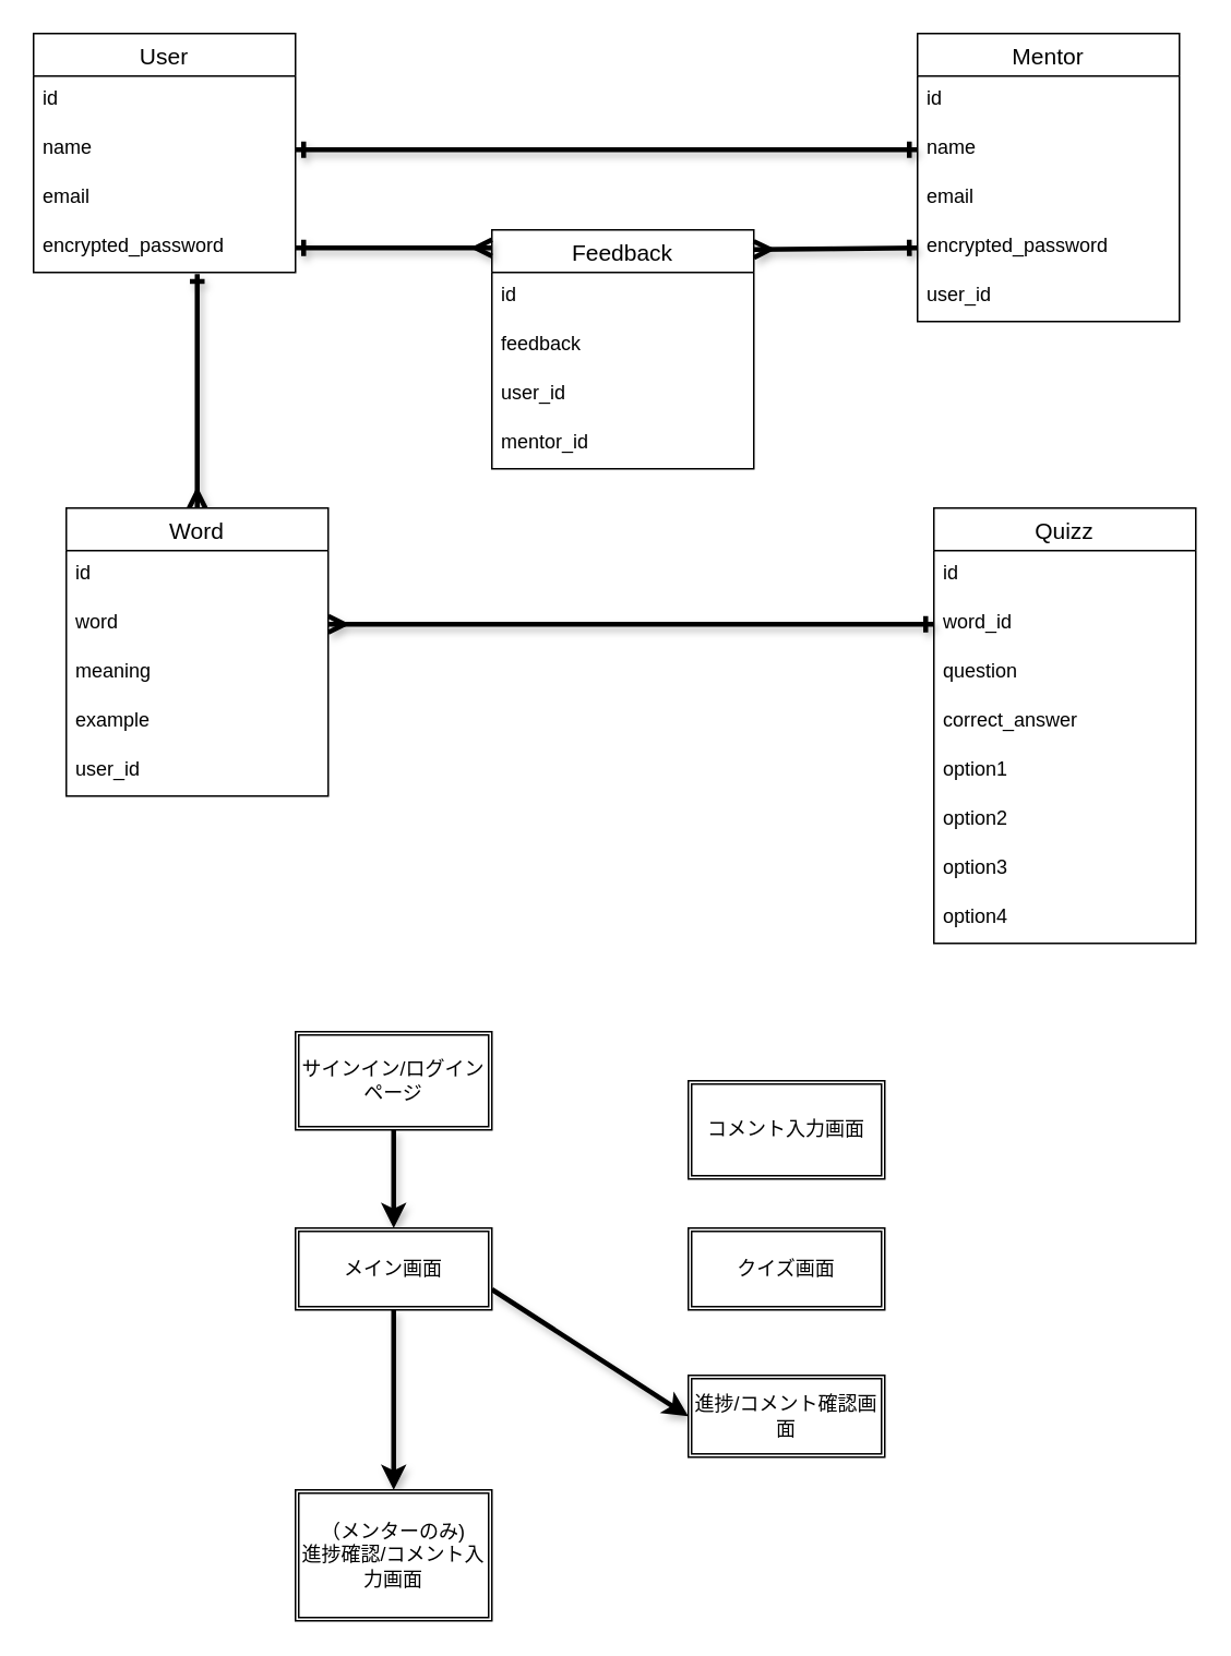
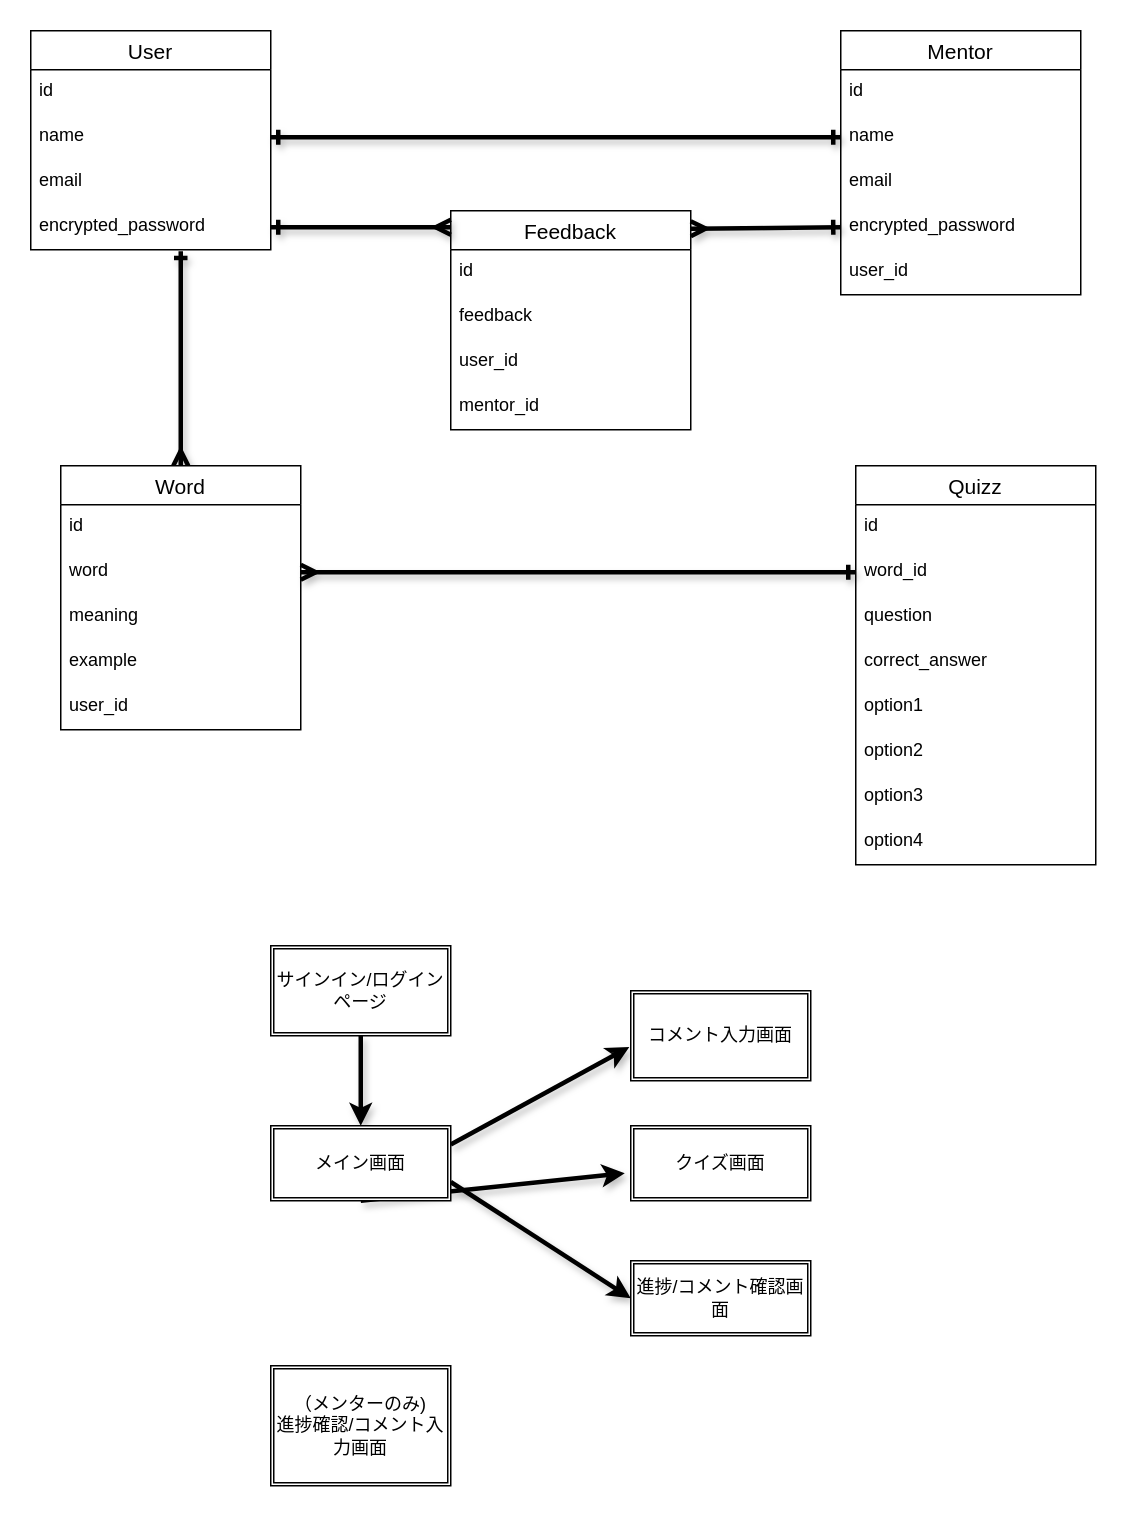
+ <mxCell id="40" style="edgeStyle=none;html=1;exitX=1;exitY=0.25;exitDx=0;exitDy=0;entryX=-0.008;entryY=0.625;entryDx=0;entryDy=0;entryPerimeter=0;shadow=1;strokeWidth=3;startArrow=none;startFill=0;endArrow=classic;endFill=1;startSize=6;endSize=6;sourcePerimeterSpacing=4;targetPerimeterSpacing=4;" edge="1" parent="1" source="43" target="44"><mxGeometry relative="1" as="geometry" /></mxCell>
- <mxCell id="42" style="edgeStyle=none;html=1;exitX=0.5;exitY=1;exitDx=0;exitDy=0;entryX=0.5;entryY=0;entryDx=0;entryDy=0;shadow=1;strokeWidth=3;startArrow=none;startFill=0;endArrow=classic;endFill=1;startSize=6;endSize=6;sourcePerimeterSpacing=4;targetPerimeterSpacing=4;" edge="1" parent="1" source="43" target="47"><mxGeometry relative="1" as="geometry" /></mxCell>
+ <mxCell id="42" style="edgeStyle=none;html=1;exitX=0.5;exitY=1;exitDx=0;exitDy=0;shadow=1;strokeWidth=3;startArrow=none;startFill=0;endArrow=classic;endFill=1;startSize=6;endSize=6;sourcePerimeterSpacing=4;targetPerimeterSpacing=4;" edge="1" parent="1" source="43" target="45"><mxGeometry relative="1" as="geometry" /></mxCell>
